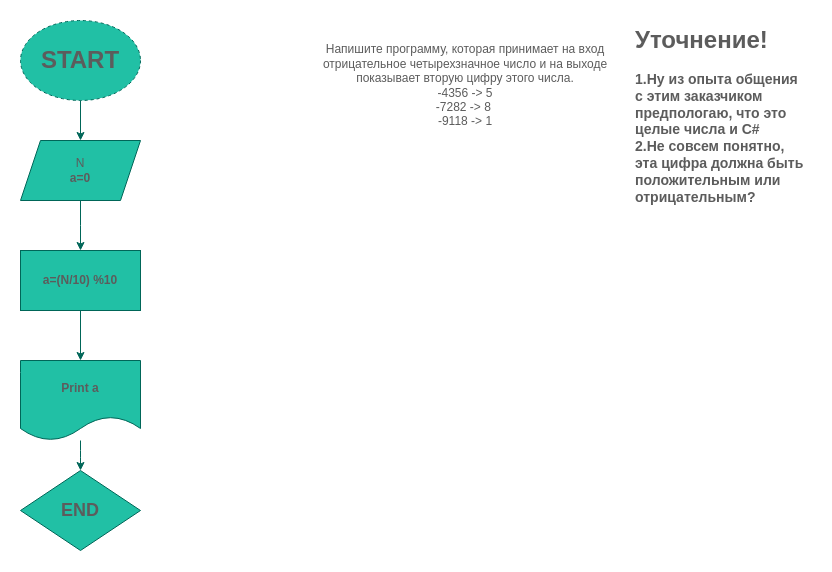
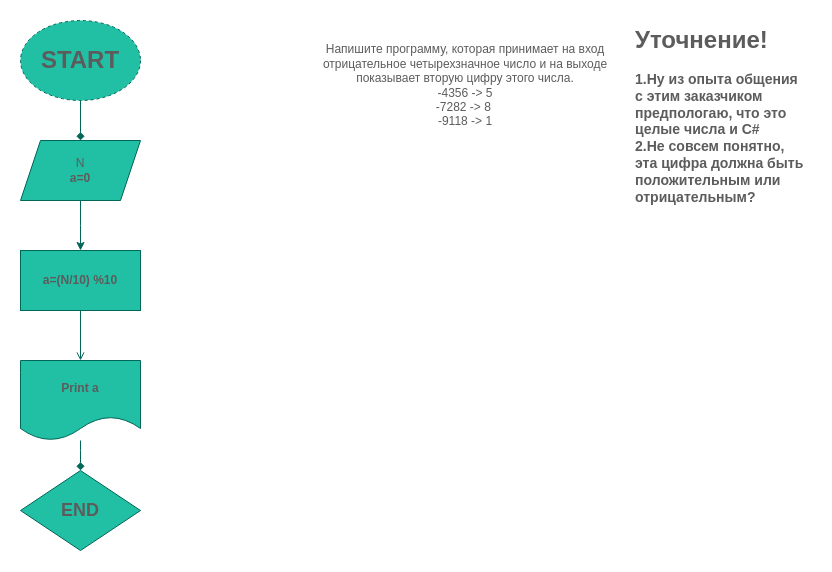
- <mxCell id="2" value="" style="edgeStyle=orthogonalEdgeStyle;curved=0;rounded=1;sketch=0;orthogonalLoop=1;jettySize=auto;html=1;fontColor=#5C5C5C;strokeColor=#006658;fillColor=#21C0A5;" parent="1" source="3" target="7" edge="1"><mxGeometry relative="1" as="geometry" /></mxCell>
+ <mxCell id="2" value="" style="edgeStyle=orthogonalEdgeStyle;curved=0;rounded=1;sketch=0;orthogonalLoop=1;jettySize=auto;html=1;fontColor=#5C5C5C;strokeColor=#006658;fillColor=#21C0A5;endArrow=diamond;" parent="1" source="3" target="7" edge="1"><mxGeometry relative="1" as="geometry" /></mxCell>
- <mxCell id="8" value="" style="edgeStyle=orthogonalEdgeStyle;curved=0;rounded=1;sketch=0;orthogonalLoop=1;jettySize=auto;html=1;fontColor=#5C5C5C;strokeColor=#006658;fillColor=#21C0A5;" edge="1" parent="1" source="9" target="11"><mxGeometry relative="1" as="geometry" /></mxCell>
+ <mxCell id="8" value="" style="edgeStyle=orthogonalEdgeStyle;curved=0;rounded=1;sketch=0;orthogonalLoop=1;jettySize=auto;html=1;fontColor=#5C5C5C;strokeColor=#006658;fillColor=#21C0A5;endArrow=open;" edge="1" parent="1" source="9" target="11"><mxGeometry relative="1" as="geometry" /></mxCell>
- <mxCell id="10" value="" style="edgeStyle=orthogonalEdgeStyle;curved=0;rounded=1;sketch=0;orthogonalLoop=1;jettySize=auto;html=1;fontColor=#5C5C5C;strokeColor=#006658;fillColor=#21C0A5;" edge="1" parent="1" source="11" target="12"><mxGeometry relative="1" as="geometry" /></mxCell>
+ <mxCell id="10" value="" style="edgeStyle=orthogonalEdgeStyle;curved=0;rounded=1;sketch=0;orthogonalLoop=1;jettySize=auto;html=1;fontColor=#5C5C5C;strokeColor=#006658;fillColor=#21C0A5;endArrow=diamond;" edge="1" parent="1" source="11" target="12"><mxGeometry relative="1" as="geometry" /></mxCell>
